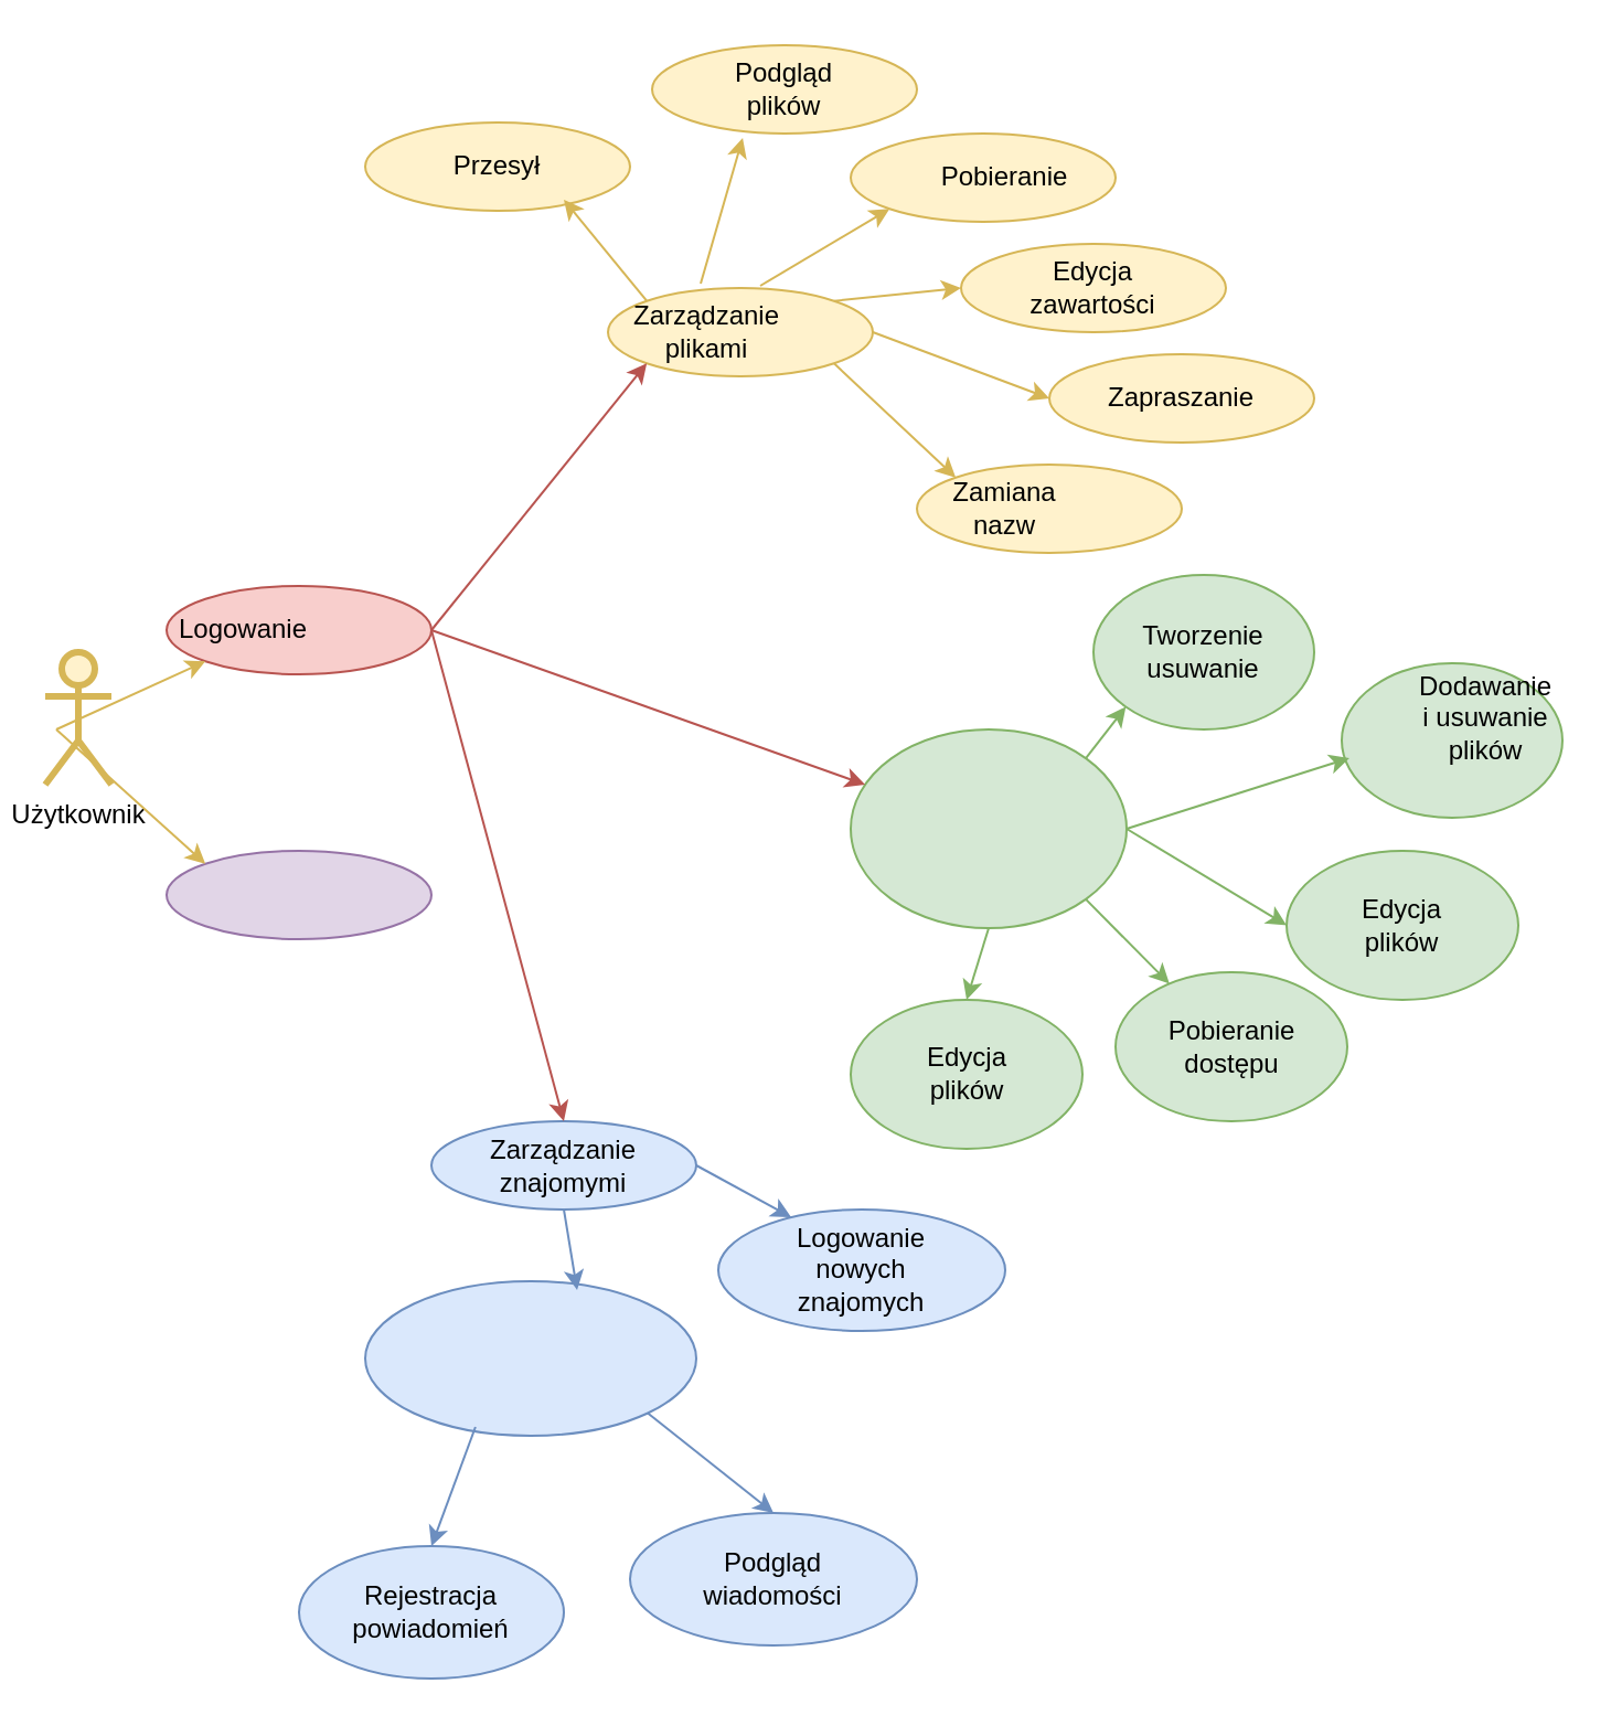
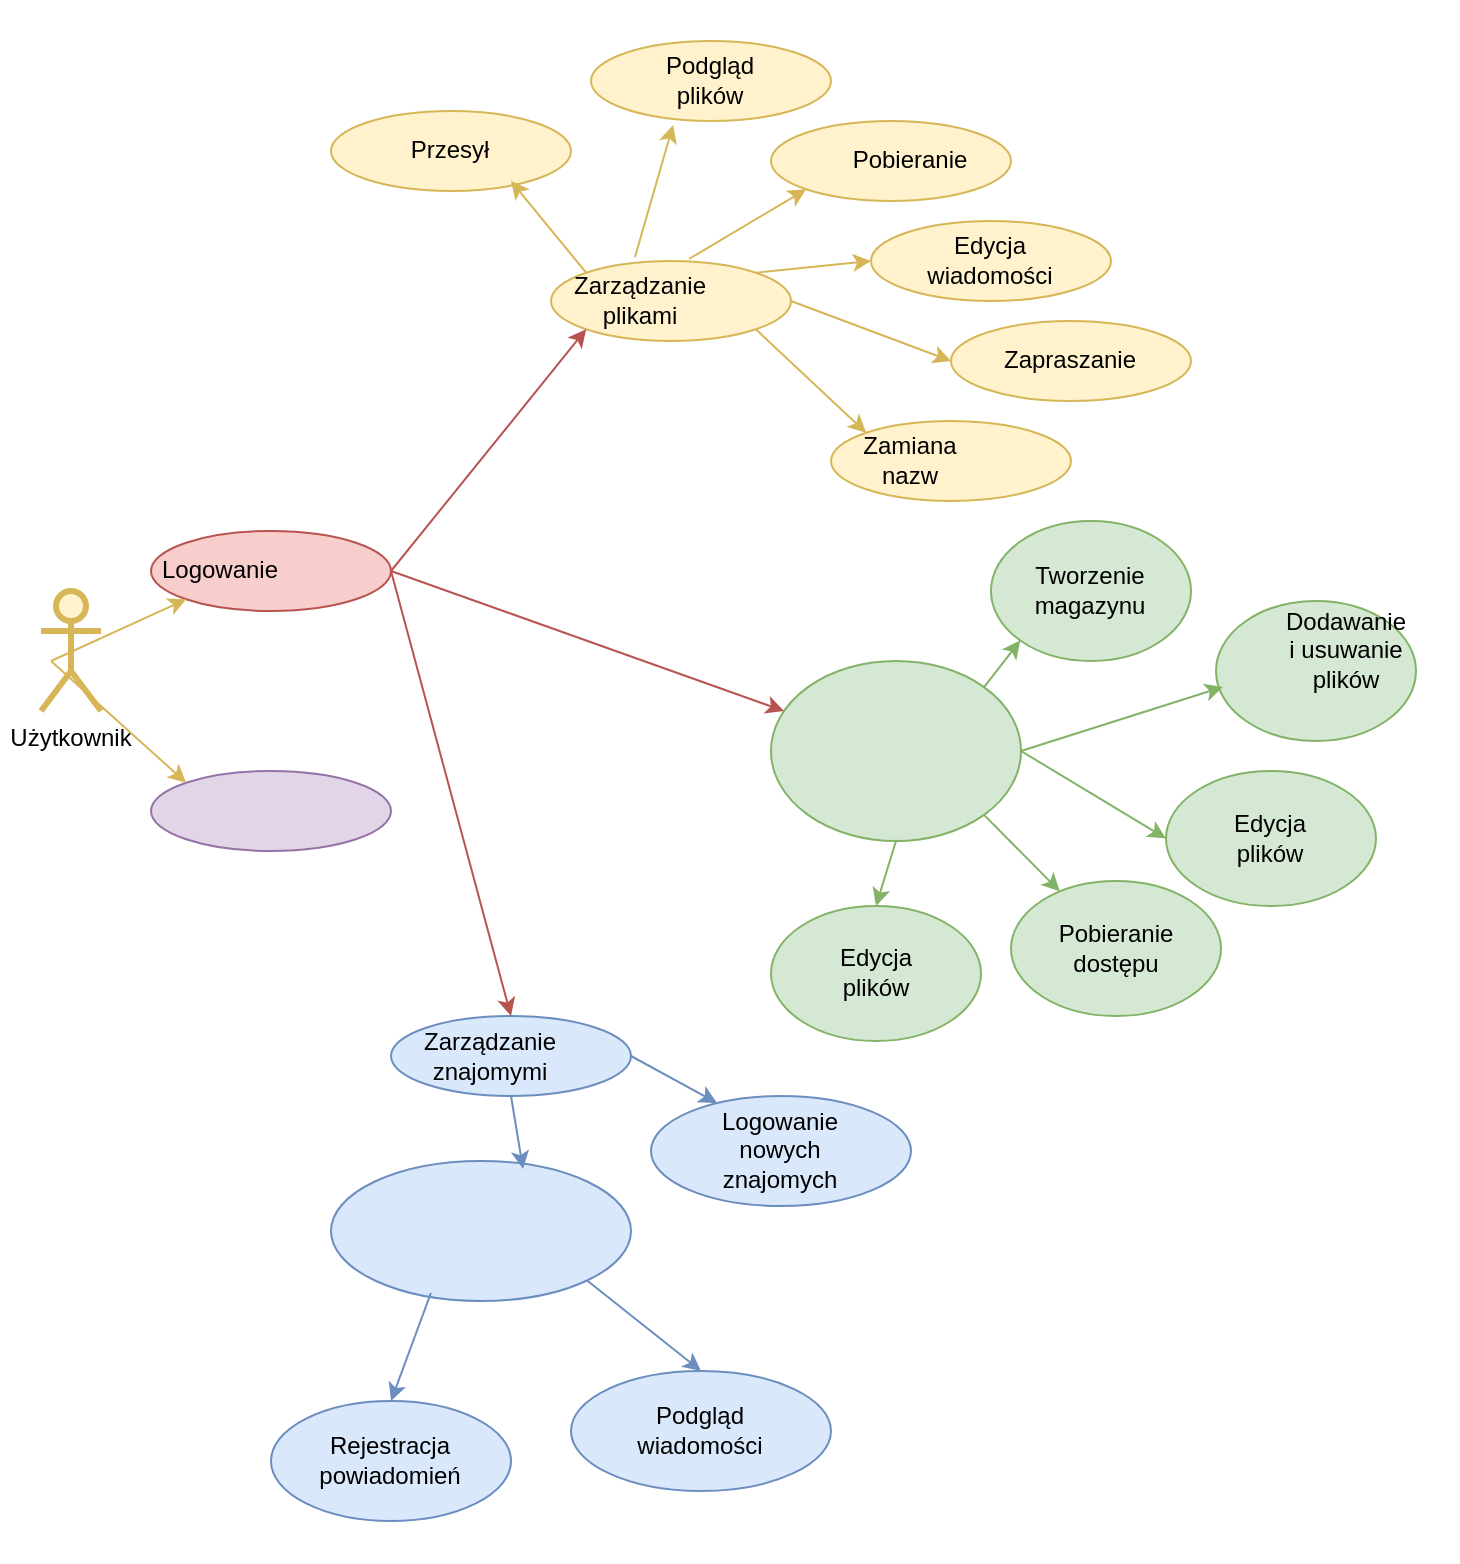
- <mxCell id="16" value="Edycja zawartości" style="text;html=1;align=center;verticalAlign=middle;whiteSpace=wrap;rounded=0;" vertex="1" parent="1"><mxGeometry x="465" y="115" width="60" height="30" as="geometry" /></mxCell>
+ <mxCell id="16" value="Edycja wiadomości" style="text;html=1;align=center;verticalAlign=middle;whiteSpace=wrap;rounded=0;" vertex="1" parent="1"><mxGeometry x="465" y="115" width="60" height="30" as="geometry" /></mxCell>
- <mxCell id="27" value="Tworzenie usuwanie" style="text;html=1;align=center;verticalAlign=middle;whiteSpace=wrap;rounded=0;" vertex="1" parent="1"><mxGeometry x="515" y="280" width="60" height="30" as="geometry" /></mxCell>
+ <mxCell id="27" value="Tworzenie magazynu" style="text;html=1;align=center;verticalAlign=middle;whiteSpace=wrap;rounded=0;" vertex="1" parent="1"><mxGeometry x="515" y="280" width="60" height="30" as="geometry" /></mxCell>
- <mxCell id="22" value="Zarządzanie znajomymi" style="text;html=1;align=center;verticalAlign=middle;whiteSpace=wrap;rounded=0;" vertex="1" parent="1"><mxGeometry x="225" y="512.5" width="60" height="30" as="geometry" /></mxCell>
+ <mxCell id="22" value="Zarządzanie znajomymi" style="text;html=1;align=center;verticalAlign=middle;whiteSpace=wrap;rounded=0;" vertex="1" parent="1"><mxGeometry x="215" y="512.5" width="60" height="30" as="geometry" /></mxCell>
